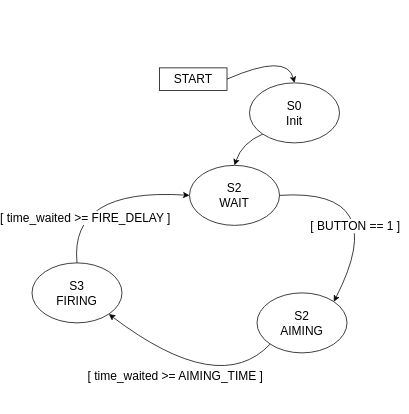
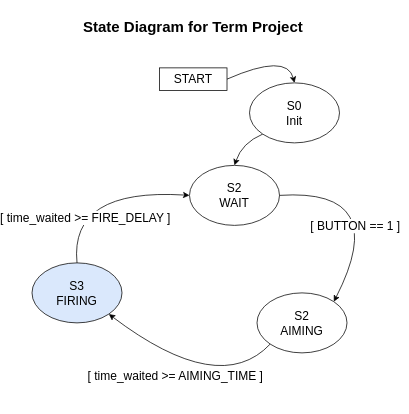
+ <mxCell id="2" value="State Diagram for Term Project" style="text;strokeColor=none;align=center;fillColor=none;html=1;verticalAlign=middle;whiteSpace=wrap;rounded=0;fontSize=20;fontStyle=1" parent="1" vertex="1"><mxGeometry x="70" y="20" width="330" height="30" as="geometry" /></mxCell>
- <mxCell id="9" value="S3&lt;br style=&quot;font-size: 16px;&quot;&gt;FIRING" style="ellipse;whiteSpace=wrap;html=1;fontSize=16;" vertex="1" parent="1"><mxGeometry x="20" y="350" width="120" height="80" as="geometry" /></mxCell>
+ <mxCell id="9" value="S3&lt;br style=&quot;font-size: 16px;&quot;&gt;FIRING" style="ellipse;whiteSpace=wrap;html=1;fontSize=16;fillColor=#dae8fc;" vertex="1" parent="1"><mxGeometry x="20" y="350" width="120" height="80" as="geometry" /></mxCell>
